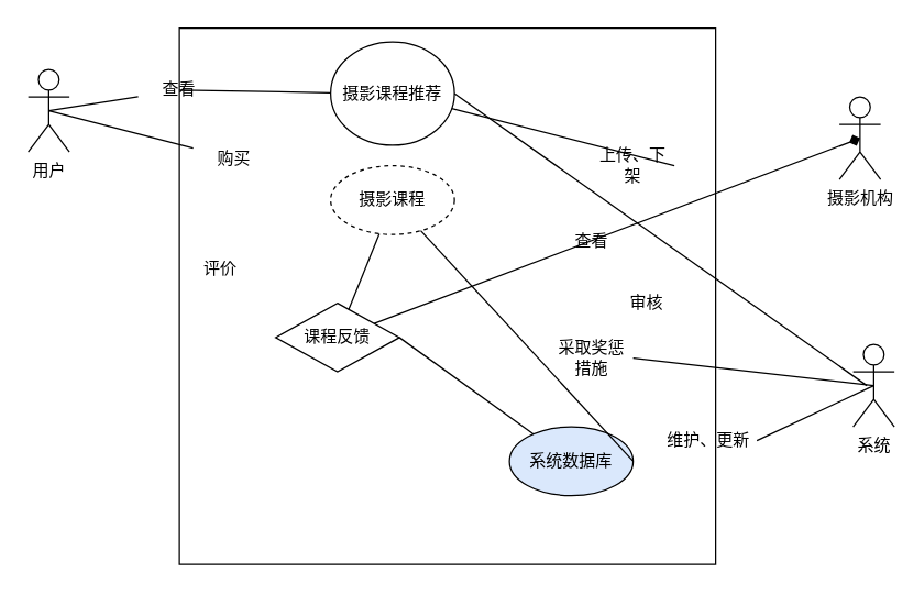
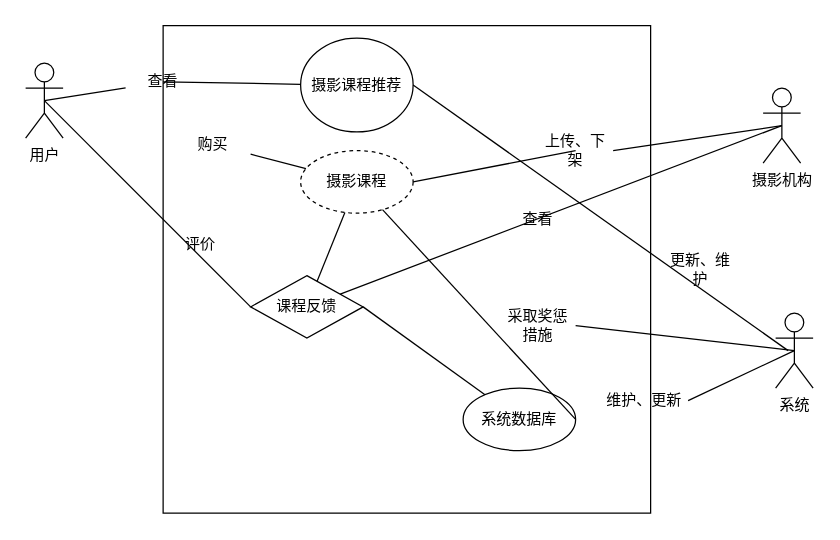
- <mxCell id="12" value="" style="endArrow=none;html=1;rounded=0;entryX=0.5;entryY=0.5;entryDx=0;entryDy=0;entryPerimeter=0;startArrow=none;" edge="1" parent="1" source="20" target="7"><mxGeometry width="50" height="50" relative="1" as="geometry"><mxPoint x="60" y="220" as="sourcePoint" /><mxPoint x="110" y="170" as="targetPoint" /></mxGeometry></mxCell>
+ <mxCell id="12" value="" style="endArrow=none;html=1;rounded=0;startArrow=none;" edge="1" parent="1" source="20" target="4"><mxGeometry width="50" height="50" relative="1" as="geometry"><mxPoint x="60" y="220" as="sourcePoint" /><mxPoint x="110" y="170" as="targetPoint" /></mxGeometry></mxCell>
- <mxCell id="16" value="" style="endArrow=diamond;html=1;rounded=0;entryX=0.5;entryY=0.5;entryDx=0;entryDy=0;entryPerimeter=0;" edge="1" parent="1" source="5" target="9"><mxGeometry width="50" height="50" relative="1" as="geometry"><mxPoint x="580" y="250" as="sourcePoint" /><mxPoint x="630" y="200" as="targetPoint" /></mxGeometry></mxCell>
+ <mxCell id="16" value="" style="endArrow=none;html=1;rounded=0;entryX=0.5;entryY=0.5;entryDx=0;entryDy=0;entryPerimeter=0;" edge="1" parent="1" source="5" target="9"><mxGeometry width="50" height="50" relative="1" as="geometry"><mxPoint x="580" y="250" as="sourcePoint" /><mxPoint x="630" y="200" as="targetPoint" /></mxGeometry></mxCell>
- <mxCell id="15" value="" style="endArrow=none;html=1;rounded=0;exitX=1;exitY=0.5;exitDx=0;exitDy=0;startArrow=none;" edge="1" parent="1" source="25" target="3"><mxGeometry width="50" height="50" relative="1" as="geometry"><mxPoint x="540" y="230" as="sourcePoint" /><mxPoint x="590" y="180" as="targetPoint" /></mxGeometry></mxCell>
+ <mxCell id="15" value="" style="endArrow=none;html=1;rounded=0;entryX=0.5;entryY=0.5;entryDx=0;entryDy=0;entryPerimeter=0;exitX=1;exitY=0.5;exitDx=0;exitDy=0;startArrow=none;" edge="1" parent="1" source="25" target="9"><mxGeometry width="50" height="50" relative="1" as="geometry"><mxPoint x="540" y="230" as="sourcePoint" /><mxPoint x="590" y="180" as="targetPoint" /></mxGeometry></mxCell>
+ <mxCell id="26" value="" style="endArrow=none;html=1;rounded=0;entryX=0.5;entryY=0.5;entryDx=0;entryDy=0;entryPerimeter=0;exitX=1;exitY=0.5;exitDx=0;exitDy=0;" edge="1" parent="1" source="4" target="25"><mxGeometry width="50" height="50" relative="1" as="geometry"><mxPoint x="330" y="145" as="sourcePoint" /><mxPoint x="625" y="100" as="targetPoint" /></mxGeometry></mxCell>
+ <mxCell id="11" value="" style="endArrow=none;html=1;rounded=0;entryX=0.5;entryY=0.5;entryDx=0;entryDy=0;entryPerimeter=0;exitX=0;exitY=0.5;exitDx=0;exitDy=0;" edge="1" parent="1" source="5" target="7"><mxGeometry width="50" height="50" relative="1" as="geometry"><mxPoint x="-40" y="260" as="sourcePoint" /><mxPoint x="10" y="210" as="targetPoint" /></mxGeometry></mxCell>
+ <mxCell id="27" value="更新、维护" style="text;html=1;strokeColor=none;fillColor=none;align=center;verticalAlign=middle;whiteSpace=wrap;rounded=0;" vertex="1" parent="1"><mxGeometry x="530" y="200" width="60" height="30" as="geometry" /></mxCell>
- <mxCell id="29" value="审核" style="text;html=1;strokeColor=none;fillColor=none;align=center;verticalAlign=middle;whiteSpace=wrap;rounded=0;" vertex="1" parent="1"><mxGeometry x="440" y="205" width="60" height="30" as="geometry" /></mxCell>
- <mxCell id="6" value="系统数据库" style="ellipse;whiteSpace=wrap;html=1;fillColor=#dae8fc;" vertex="1" parent="1"><mxGeometry x="370" y="310" width="90" height="50" as="geometry" /></mxCell>
+ <mxCell id="6" value="系统数据库" style="ellipse;whiteSpace=wrap;html=1;" vertex="1" parent="1"><mxGeometry x="370" y="310" width="90" height="50" as="geometry" /></mxCell>
